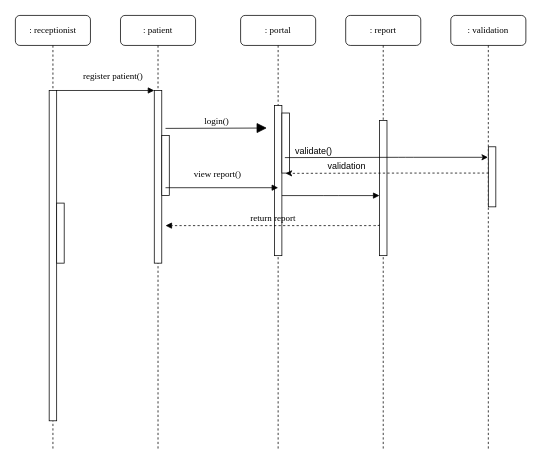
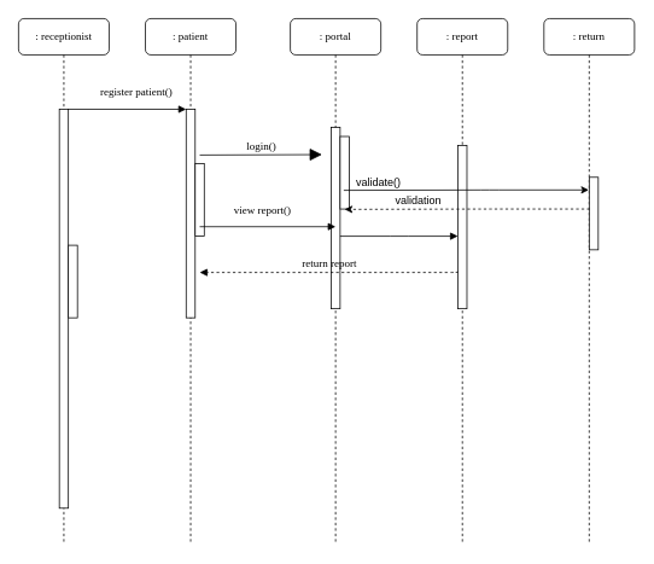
- <mxCell id="18" value=": validation" parent="1" vertex="1" style="shape=umlLifeline;perimeter=lifelinePerimeter;whiteSpace=wrap;html=1;container=1;collapsible=0;recursiveResize=0;outlineConnect=0;rounded=1;shadow=0;comic=0;labelBackgroundColor=none;strokeWidth=1;fontFamily=Verdana;fontSize=12;align=center;"><mxGeometry as="geometry" height="580" width="100" y="20" x="600" /></mxCell>
+ <mxCell id="18" value=": return" parent="1" vertex="1" style="shape=umlLifeline;perimeter=lifelinePerimeter;whiteSpace=wrap;html=1;container=1;collapsible=0;recursiveResize=0;outlineConnect=0;rounded=1;shadow=0;comic=0;labelBackgroundColor=none;strokeWidth=1;fontFamily=Verdana;fontSize=12;align=center;"><mxGeometry as="geometry" height="580" width="100" y="20" x="600" /></mxCell>
